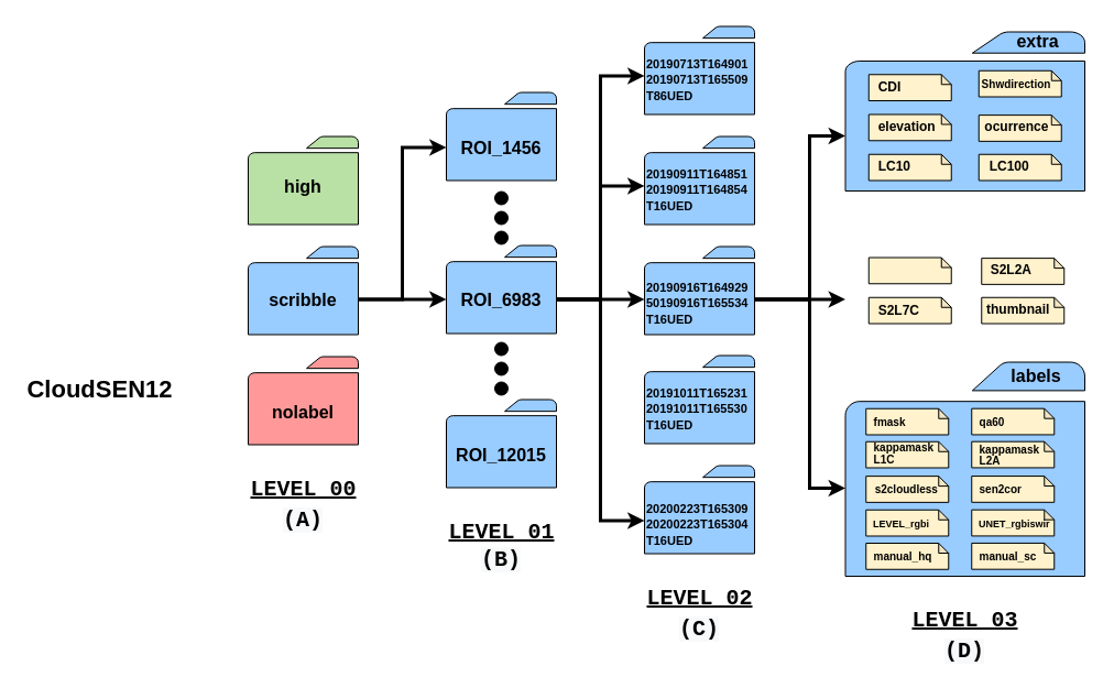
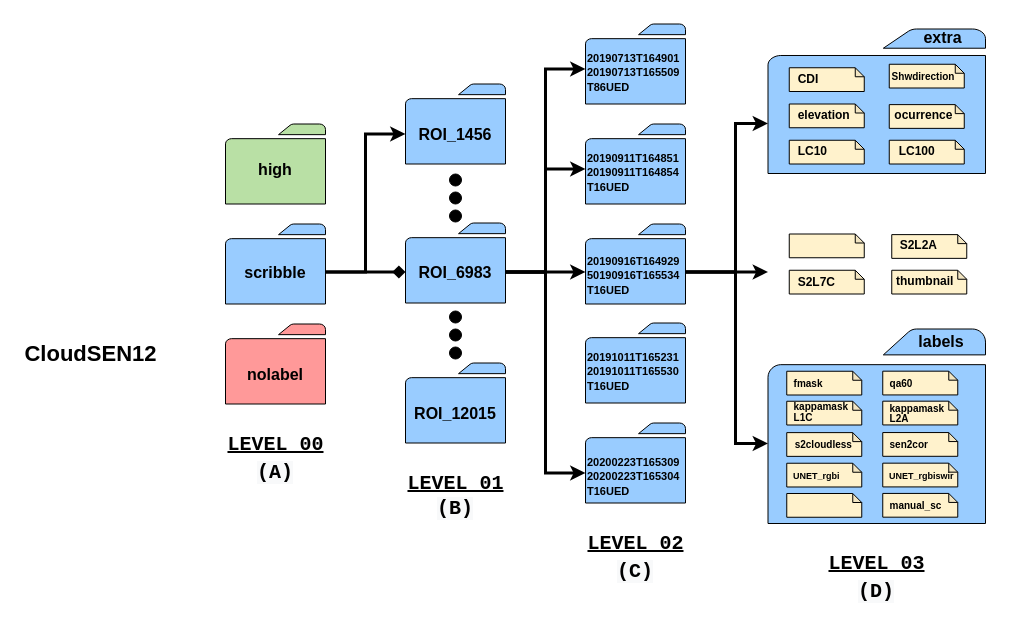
- <mxCell id="16" style="edgeStyle=orthogonalEdgeStyle;rounded=0;orthogonalLoop=1;jettySize=auto;html=1;exitX=1;exitY=0.5;exitDx=0;exitDy=0;entryX=0;entryY=0.5;entryDx=0;entryDy=0;strokeWidth=3;" edge="1" parent="1" source="17" target="24"><mxGeometry relative="1" as="geometry" /></mxCell>
+ <mxCell id="16" style="edgeStyle=orthogonalEdgeStyle;rounded=0;orthogonalLoop=1;jettySize=auto;html=1;exitX=1;exitY=0.5;exitDx=0;exitDy=0;entryX=0;entryY=0.5;entryDx=0;entryDy=0;strokeWidth=3;endArrow=diamond;" edge="1" parent="1" source="17" target="24"><mxGeometry relative="1" as="geometry" /></mxCell>
- <mxCell id="70" value="&lt;font style=&quot;font-size: 9px&quot;&gt;&lt;font style=&quot;font-size: 9px&quot;&gt;&amp;nbsp; &lt;/font&gt;&lt;font style=&quot;font-size: 9px&quot;&gt;LEVEL_rgbi&lt;/font&gt;&lt;/font&gt;" style="text;whiteSpace=wrap;html=1;fontStyle=1;align=left;verticalAlign=middle;" vertex="1" parent="1"><mxGeometry x="786.25" y="463.8" width="75" height="21.62" as="geometry" /></mxCell>
+ <mxCell id="70" value="&lt;font style=&quot;font-size: 9px&quot;&gt;&lt;font style=&quot;font-size: 9px&quot;&gt;&amp;nbsp; &lt;/font&gt;&lt;font style=&quot;font-size: 9px&quot;&gt;UNET_rgbi&lt;/font&gt;&lt;/font&gt;" style="text;whiteSpace=wrap;html=1;fontStyle=1;align=left;verticalAlign=middle;" vertex="1" parent="1"><mxGeometry x="786.25" y="463.8" width="75" height="21.62" as="geometry" /></mxCell>
- <mxCell id="72" value="&lt;font style=&quot;font-size: 10px;&quot;&gt;&amp;nbsp; manual_hq&lt;/font&gt;" style="text;whiteSpace=wrap;html=1;fontStyle=1;align=left;verticalAlign=middle;fontSize=10;" vertex="1" parent="1"><mxGeometry x="786.25" y="494.06" width="75" height="21.62" as="geometry" /></mxCell>
